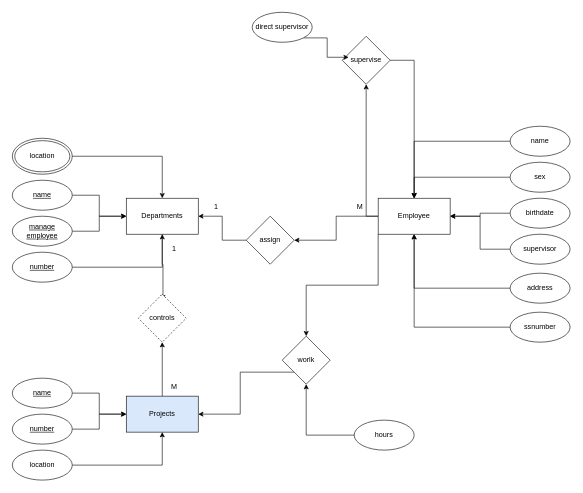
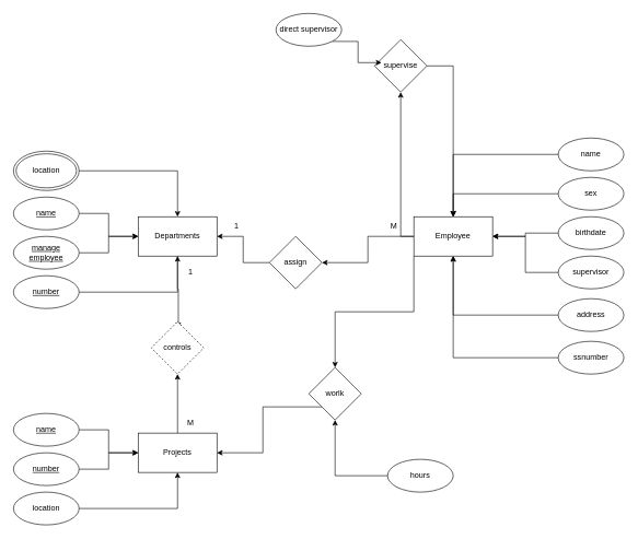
- <mxCell id="13" value="Projects" style="rounded=0;whiteSpace=wrap;html=1;fillColor=#dae8fc;" vertex="1" parent="1"><mxGeometry x="210" y="660" width="120" height="60" as="geometry" /></mxCell>
+ <mxCell id="13" value="Projects" style="rounded=0;whiteSpace=wrap;html=1;" vertex="1" parent="1"><mxGeometry x="210" y="660" width="120" height="60" as="geometry" /></mxCell>
